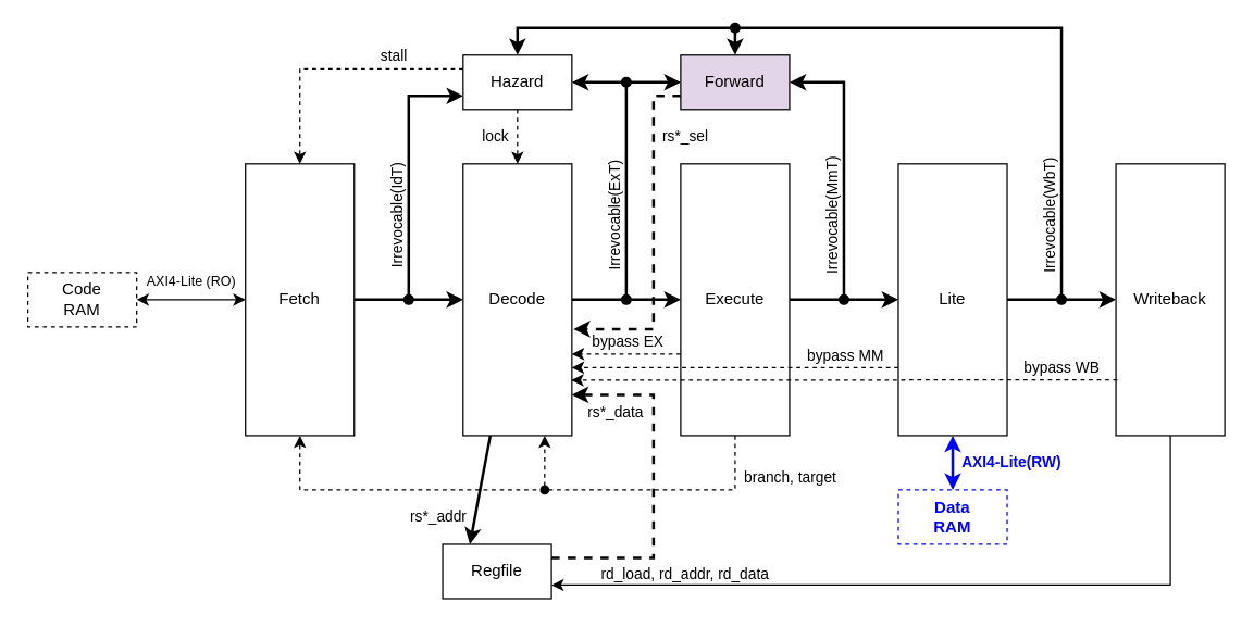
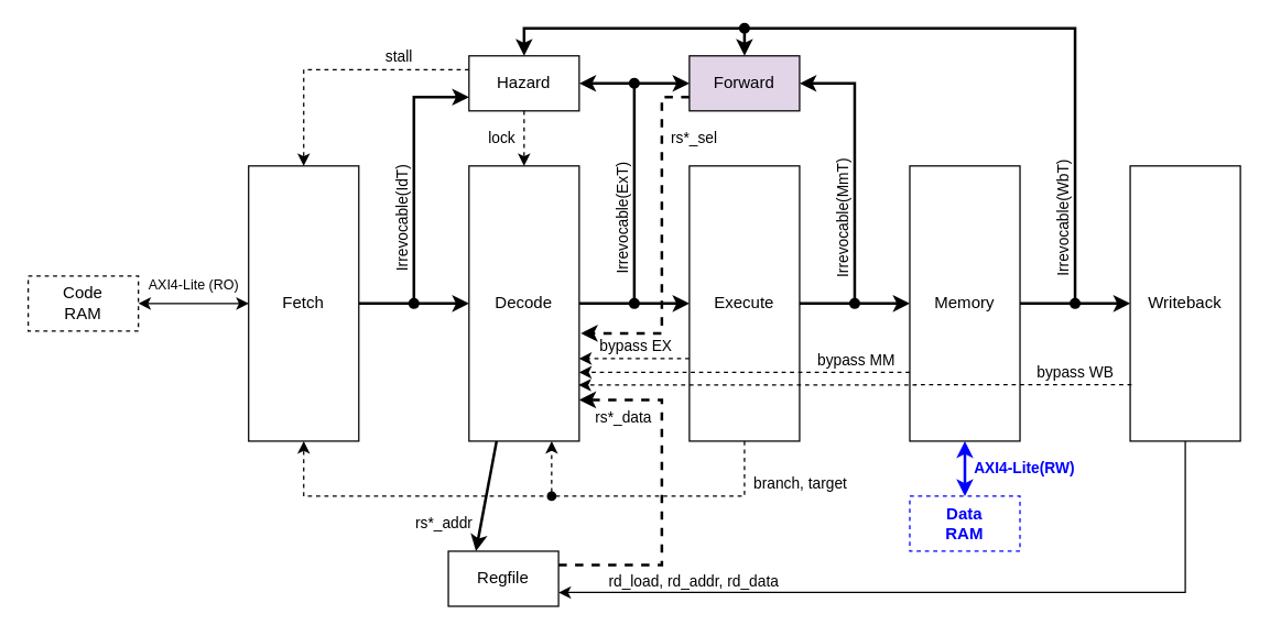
- <mxCell id="11" value="Lite" style="rounded=0;whiteSpace=wrap;html=1;" parent="1" vertex="1"><mxGeometry x="660" y="120" width="80" height="200" as="geometry" /></mxCell>
+ <mxCell id="11" value="Memory" style="rounded=0;whiteSpace=wrap;html=1;" parent="1" vertex="1"><mxGeometry x="660" y="120" width="80" height="200" as="geometry" /></mxCell>
